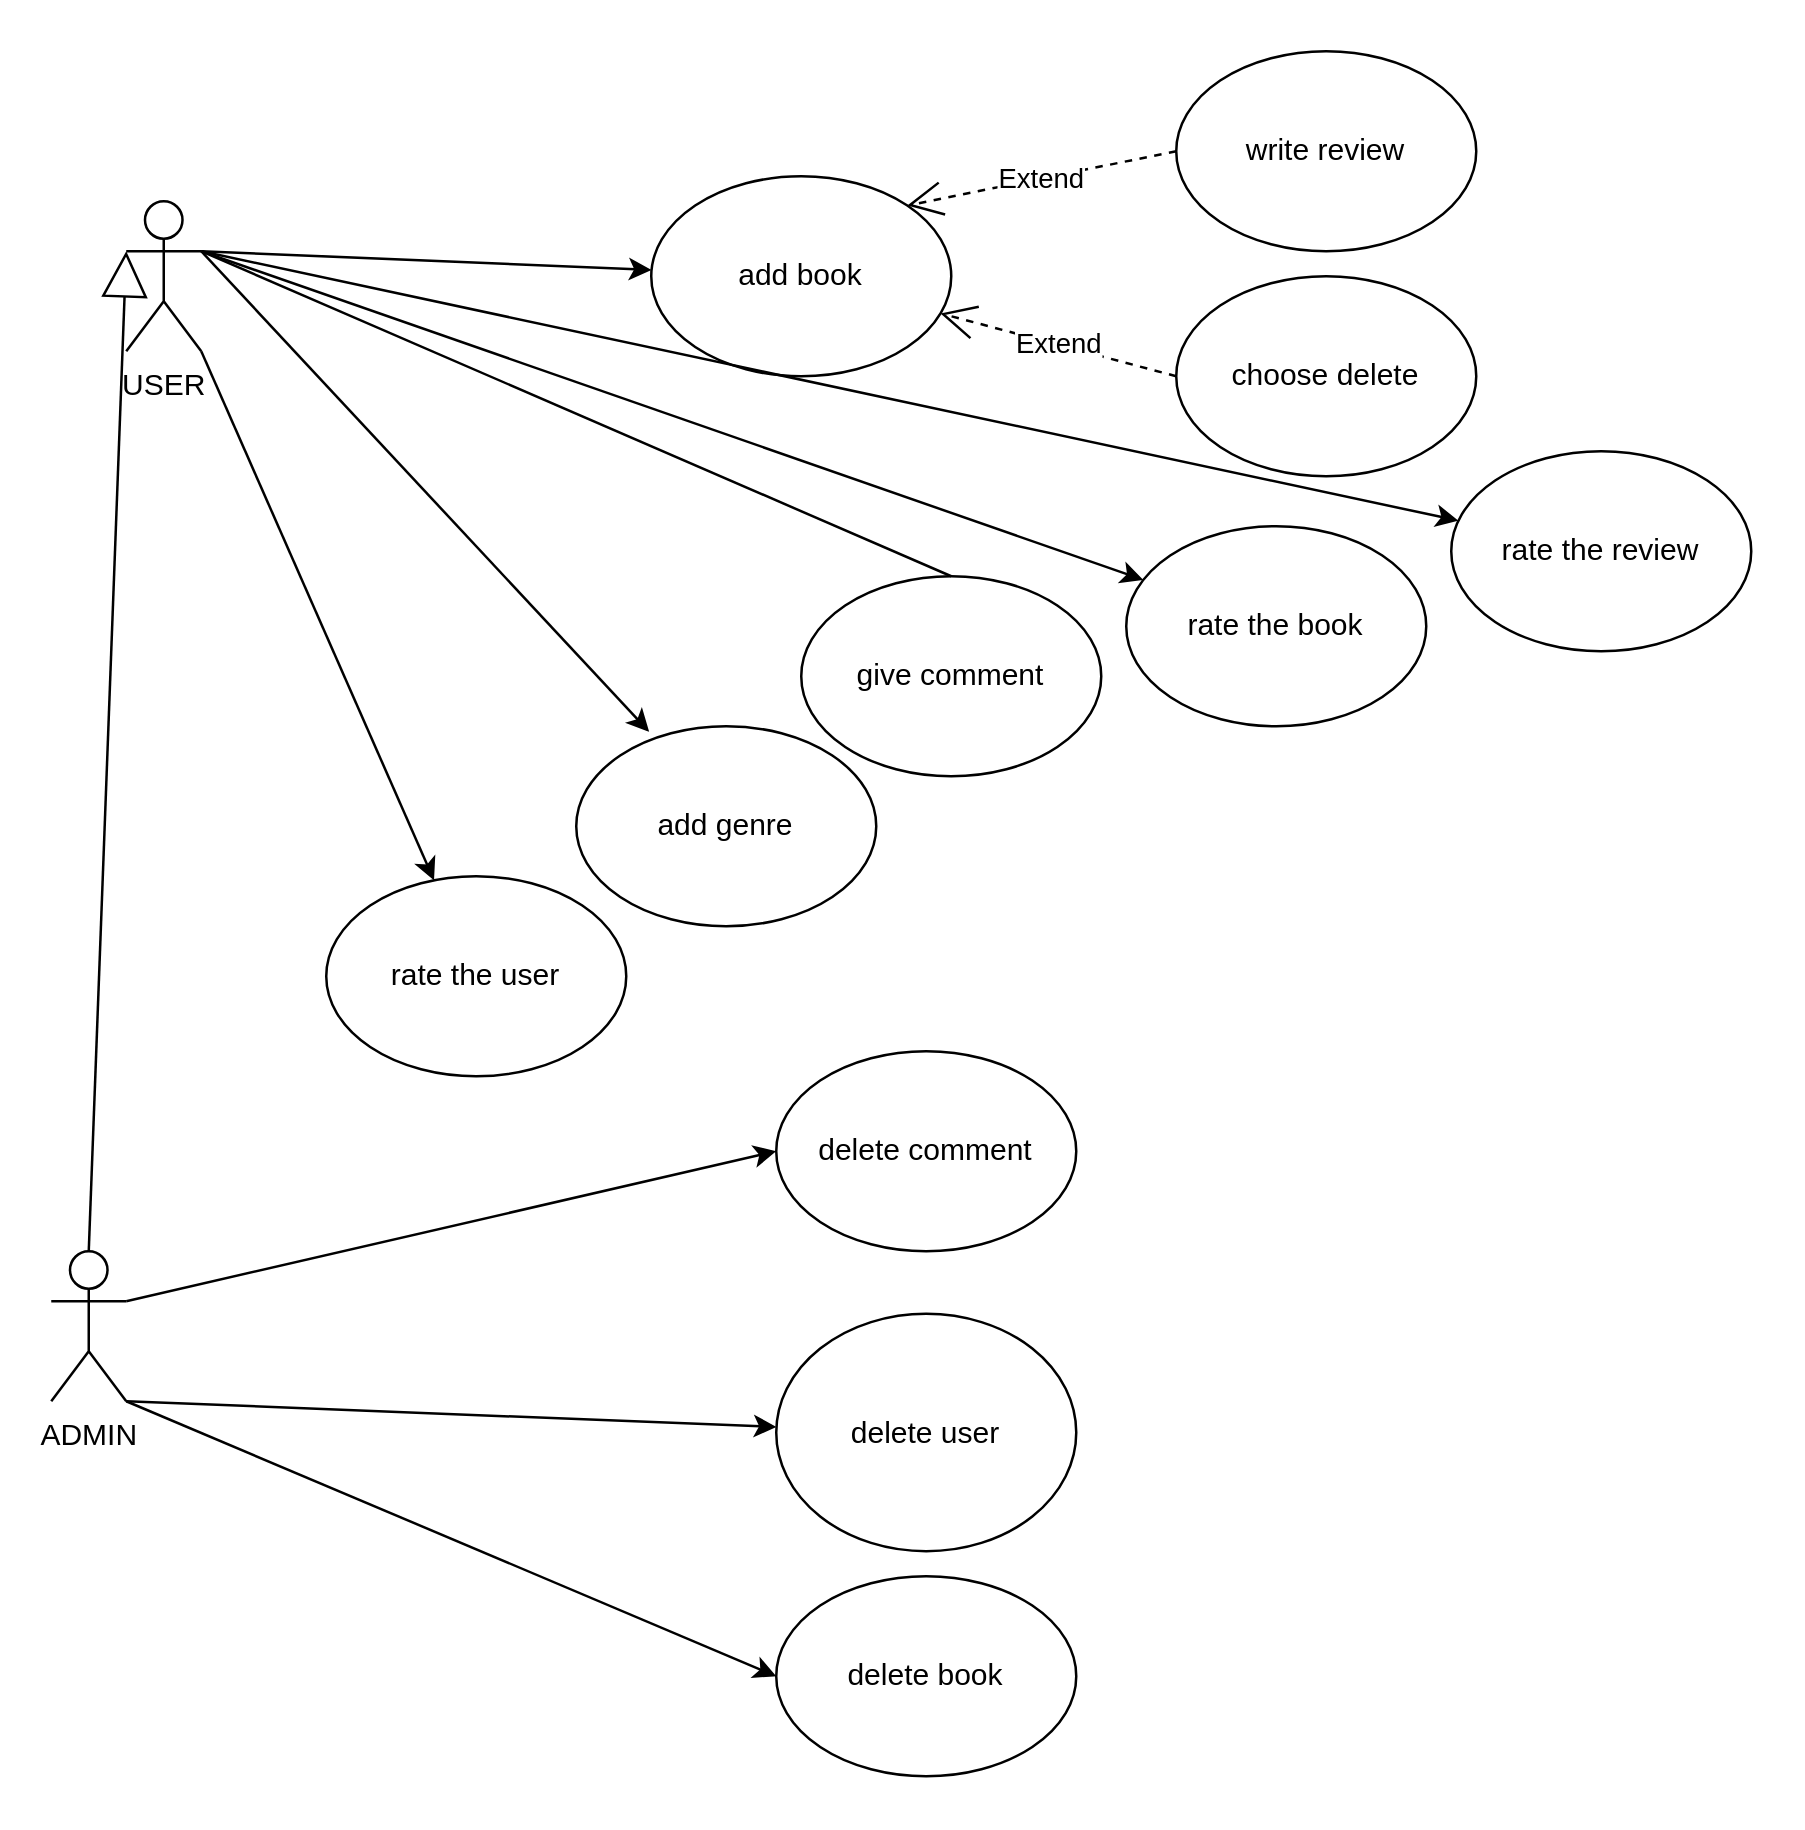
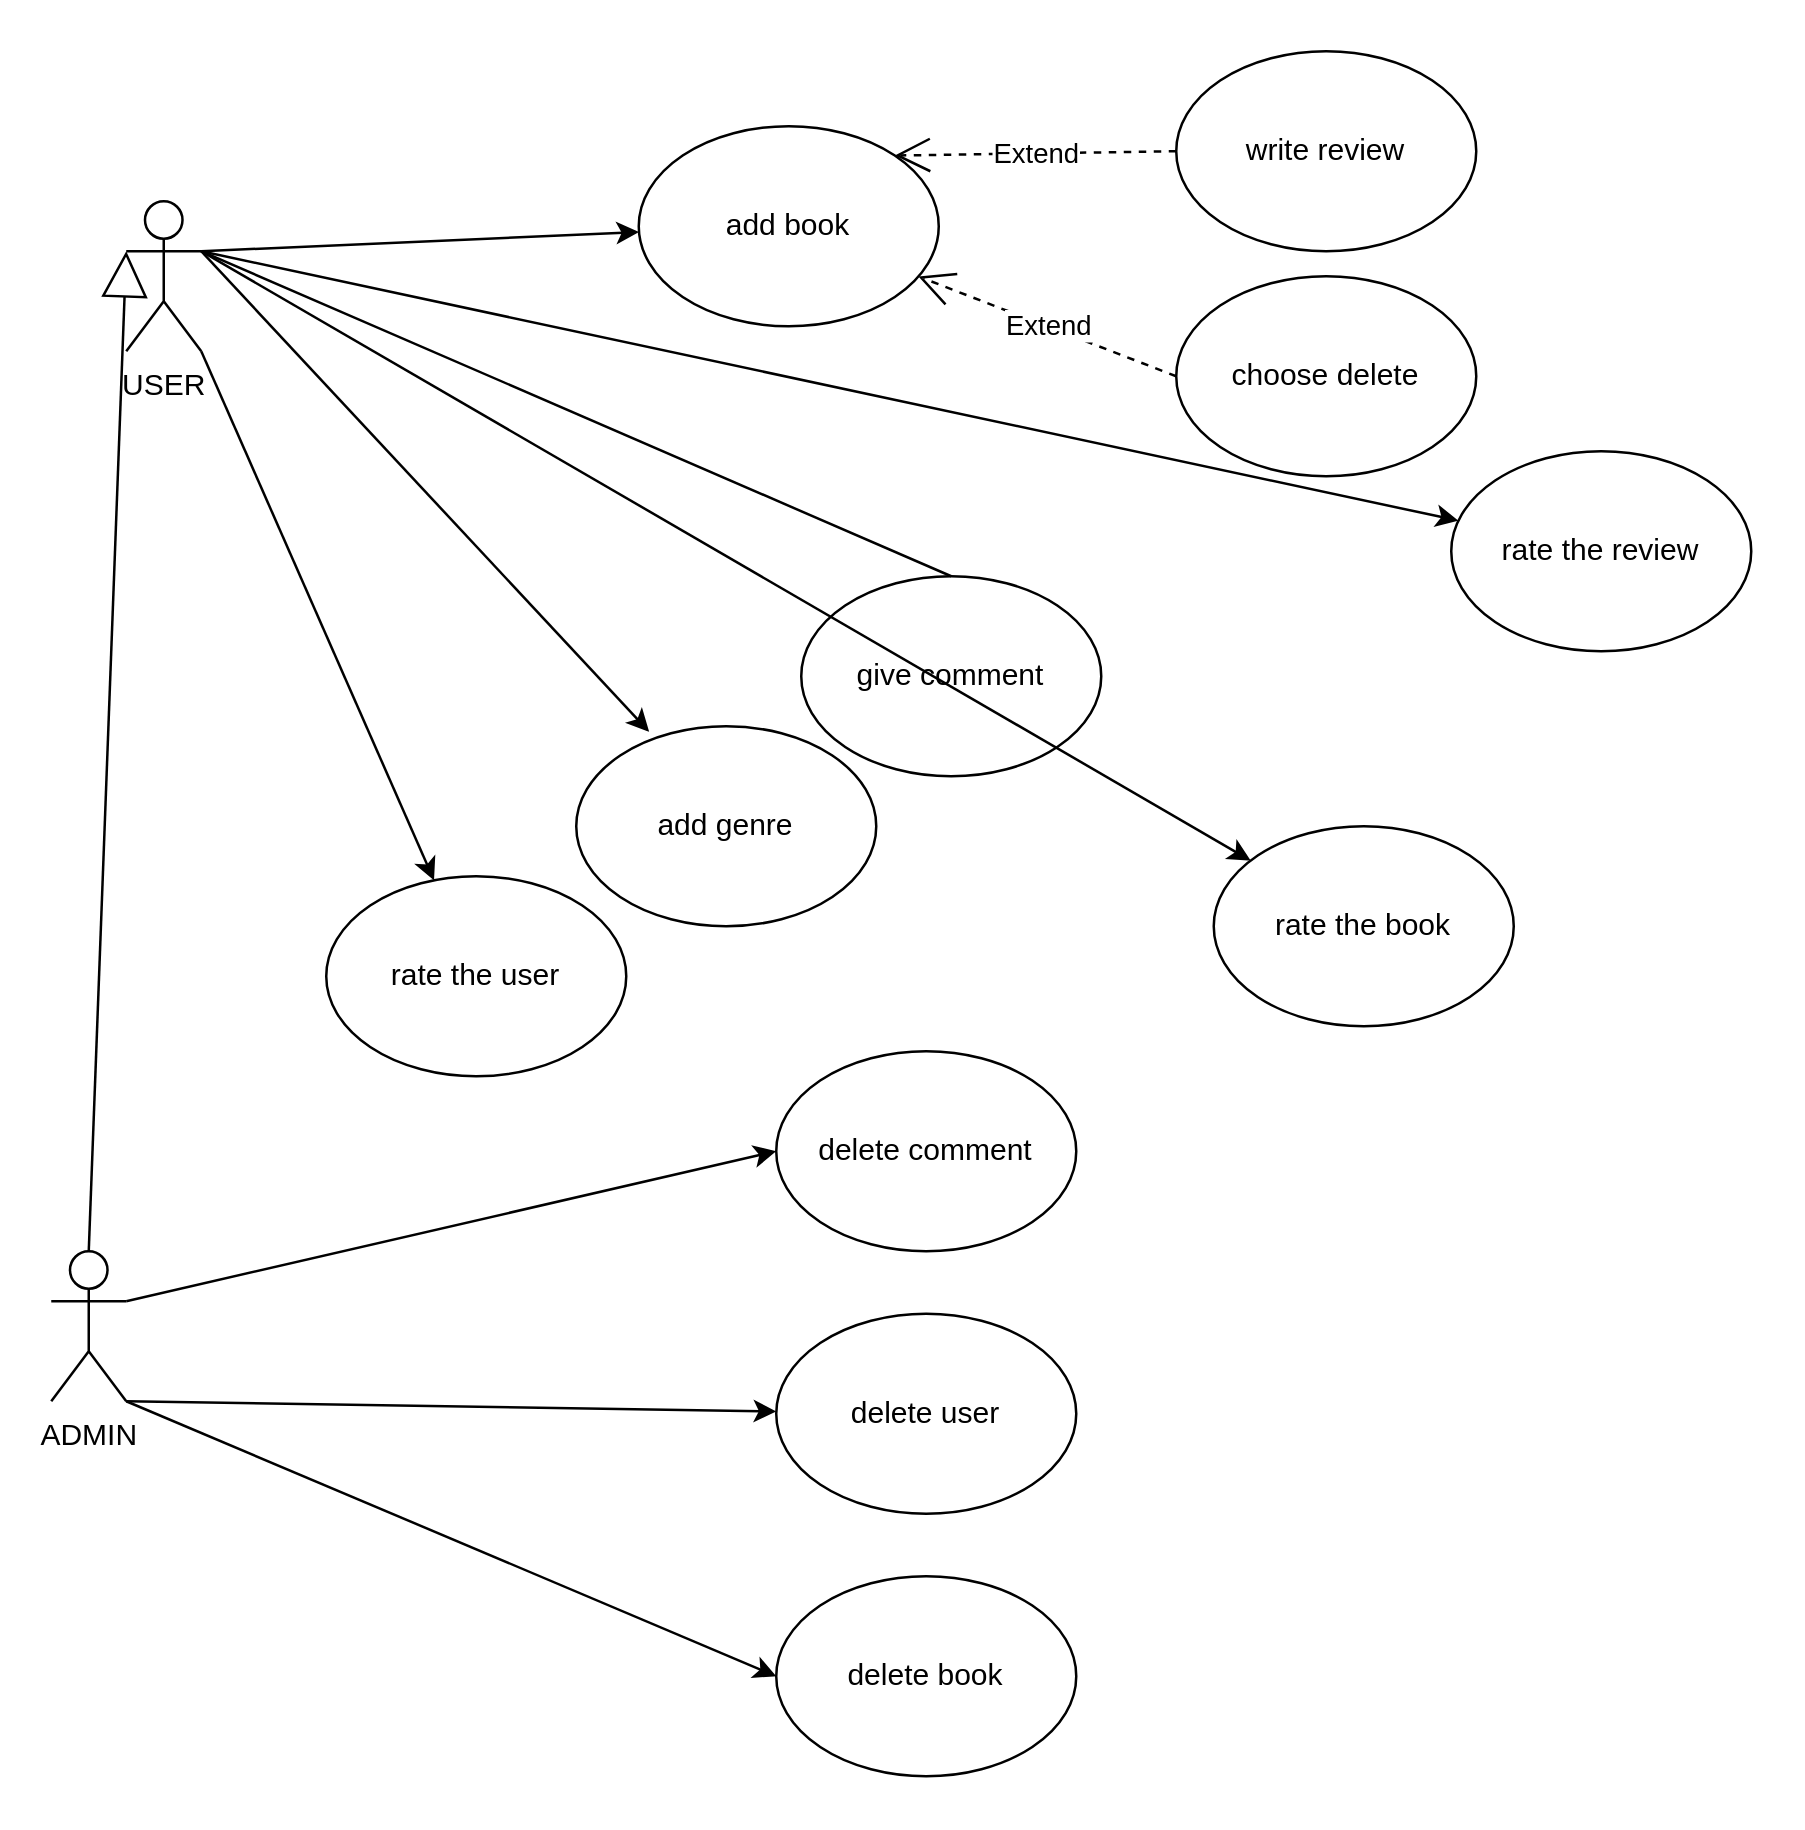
- <mxCell id="6" value="add book" style="ellipse;whiteSpace=wrap;html=1;" vertex="1" parent="1"><mxGeometry x="260" y="70" width="120" height="80" as="geometry" /></mxCell>
+ <mxCell id="6" value="add book" style="ellipse;whiteSpace=wrap;html=1;" vertex="1" parent="1"><mxGeometry x="255" y="50" width="120" height="80" as="geometry" /></mxCell>
- <mxCell id="7" value="rate the book" style="ellipse;whiteSpace=wrap;html=1;" vertex="1" parent="1"><mxGeometry x="450" y="210" width="120" height="80" as="geometry" /></mxCell>
+ <mxCell id="7" value="rate the book" style="ellipse;whiteSpace=wrap;html=1;" vertex="1" parent="1"><mxGeometry x="485" y="330" width="120" height="80" as="geometry" /></mxCell>
- <mxCell id="11" value="delete user" style="ellipse;whiteSpace=wrap;html=1;" vertex="1" parent="1"><mxGeometry x="310" y="525" width="120" height="95" as="geometry" /></mxCell>
+ <mxCell id="11" value="delete user" style="ellipse;whiteSpace=wrap;html=1;" vertex="1" parent="1"><mxGeometry x="310" y="525" width="120" height="80" as="geometry" /></mxCell>
